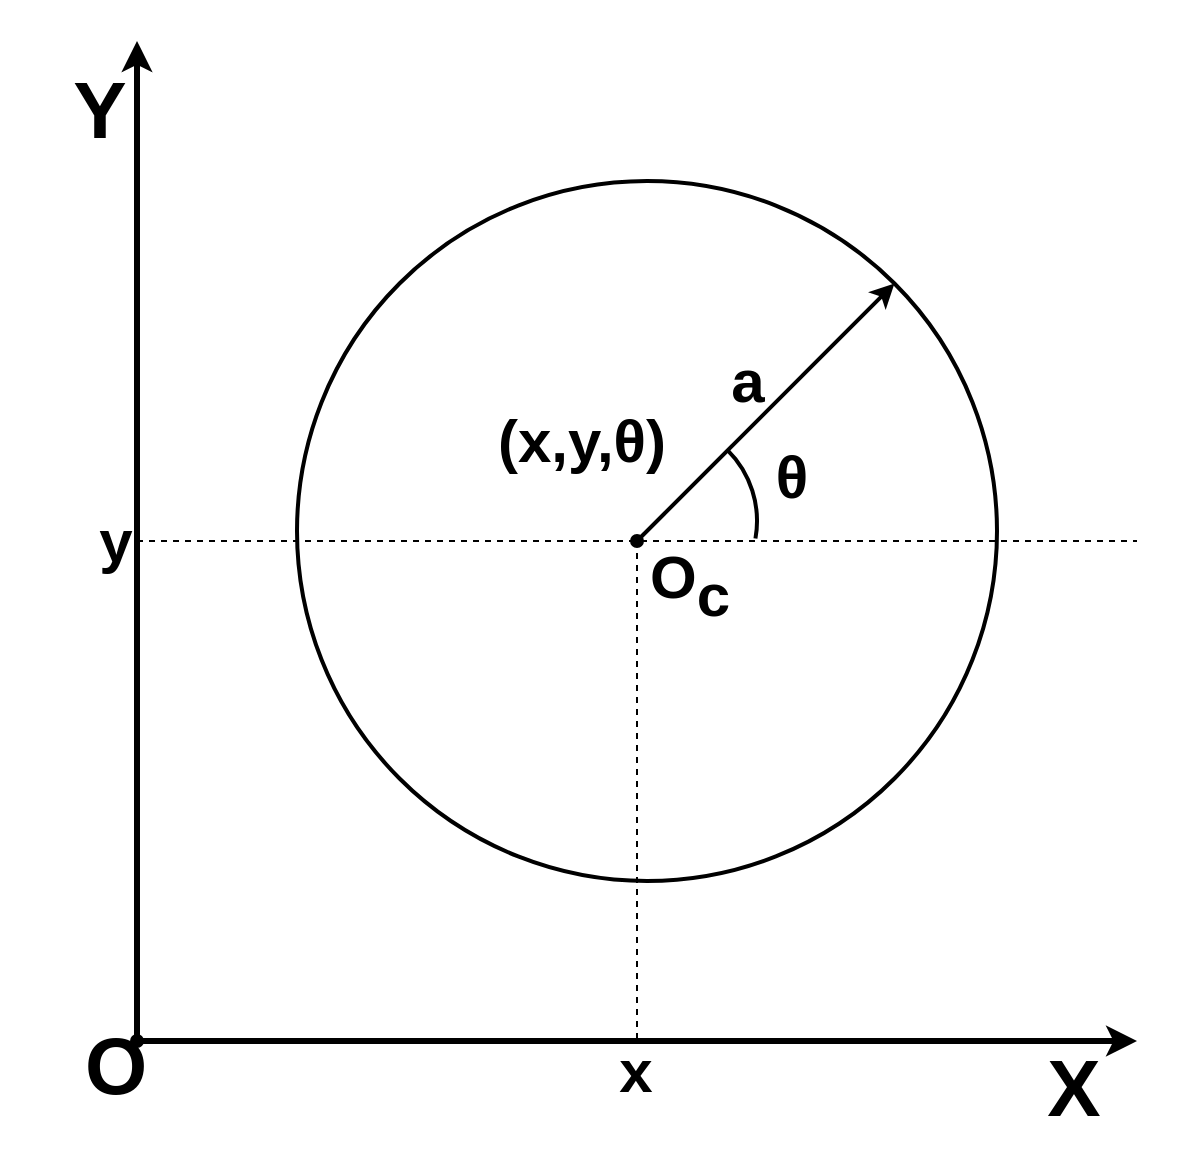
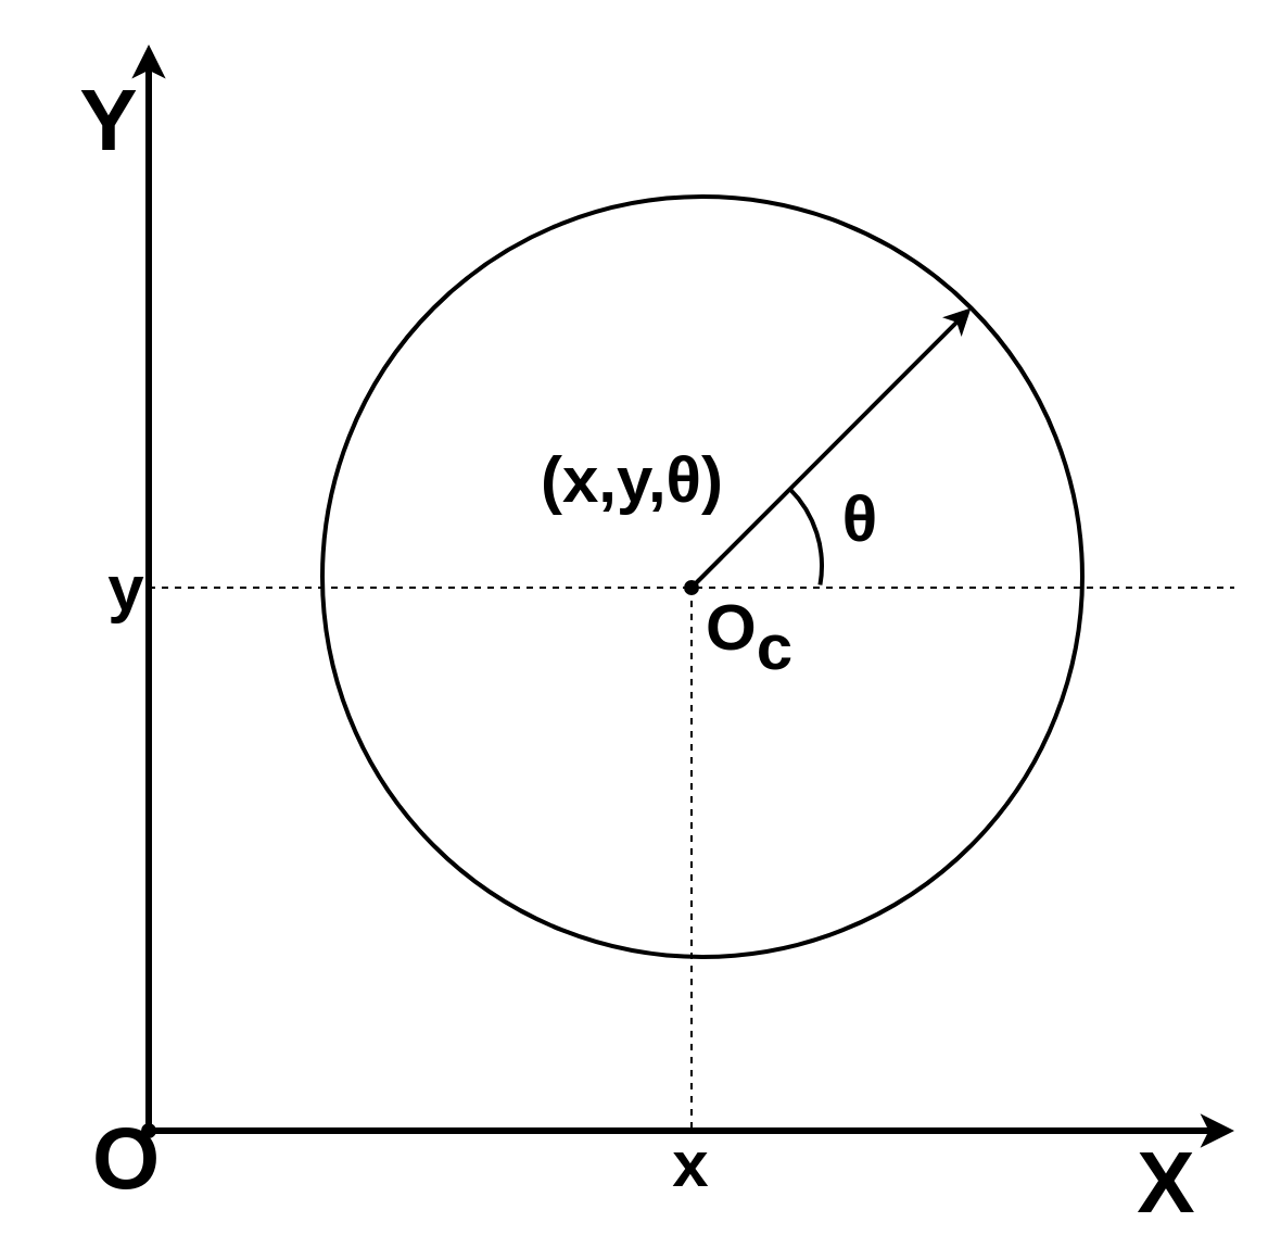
- <mxCell id="19" value="a" style="text;strokeColor=none;align=center;fillColor=none;html=1;verticalAlign=middle;whiteSpace=wrap;rounded=0;fontSize=30;fontStyle=1" vertex="1" parent="1"><mxGeometry x="344" y="175" width="60" height="30" as="geometry" /></mxCell>
